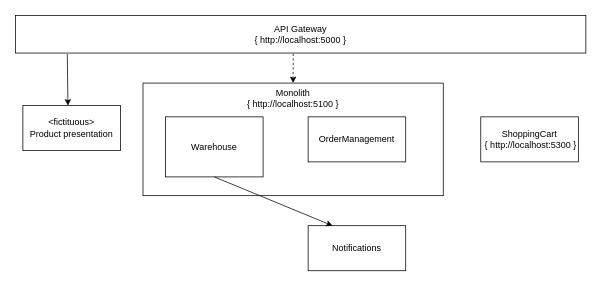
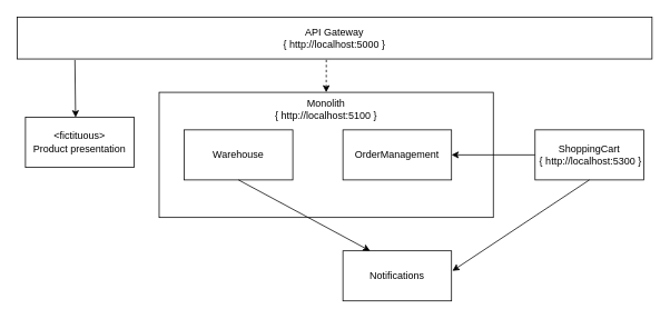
+ <mxCell id="13" value="" style="endArrow=classic;html=1;rounded=0;exitX=0;exitY=0.5;exitDx=0;exitDy=0;entryX=1;entryY=0.5;entryDx=0;entryDy=0;" edge="1" parent="1" source="5" target="8"><mxGeometry width="50" height="50" relative="1" as="geometry"><mxPoint x="715" y="210" as="sourcePoint" /><mxPoint x="550" y="340" as="targetPoint" /></mxGeometry></mxCell>
- <mxCell id="4" value="Warehouse" style="rounded=0;whiteSpace=wrap;html=1;align=center;" vertex="1" parent="1"><mxGeometry x="220" y="155" width="130" height="80" as="geometry" /></mxCell>
+ <mxCell id="4" value="Warehouse" style="rounded=0;whiteSpace=wrap;html=1;align=center;" vertex="1" parent="1"><mxGeometry x="220" y="155" width="130" height="60" as="geometry" /></mxCell>
+ <mxCell id="6" value="" style="endArrow=classic;html=1;rounded=0;exitX=0.5;exitY=1;exitDx=0;exitDy=0;entryX=1.008;entryY=0.4;entryDx=0;entryDy=0;entryPerimeter=0;" edge="1" parent="1" source="5" target="3"><mxGeometry width="50" height="50" relative="1" as="geometry"><mxPoint x="570" y="450" as="sourcePoint" /><mxPoint x="550" y="330" as="targetPoint" /></mxGeometry></mxCell>
